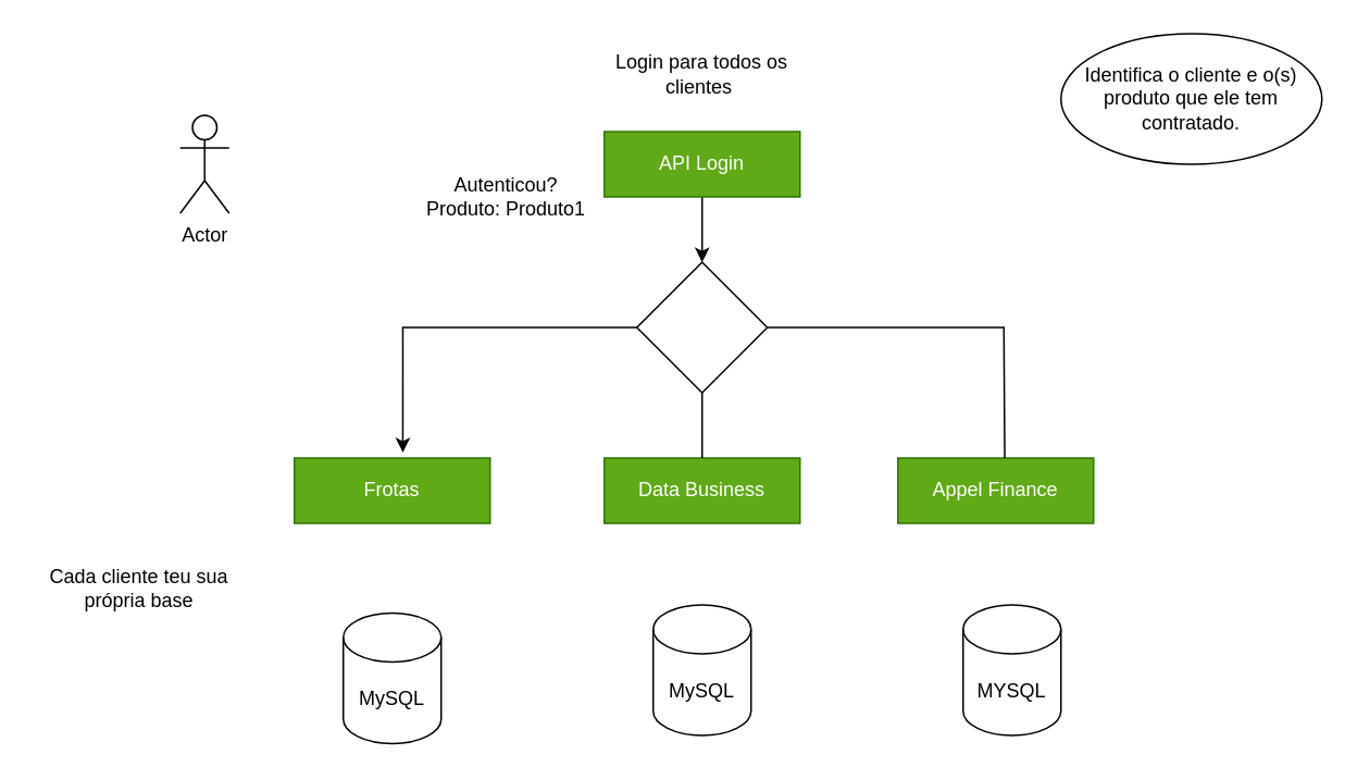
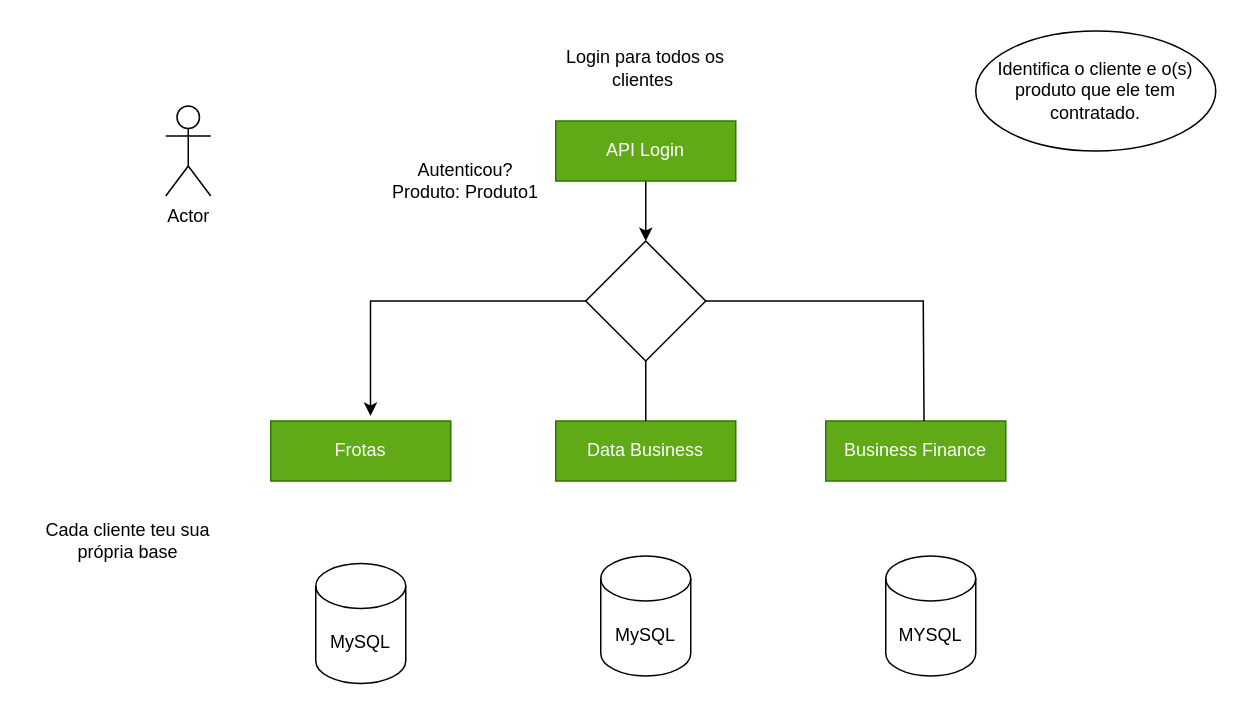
- <mxCell id="5" value="Appel Finance" style="rounded=0;whiteSpace=wrap;html=1;fillColor=#60a917;fontColor=#ffffff;strokeColor=#2D7600;" vertex="1" parent="1"><mxGeometry x="550" y="280" width="120" height="40" as="geometry" /></mxCell>
+ <mxCell id="5" value="Business Finance" style="rounded=0;whiteSpace=wrap;html=1;fillColor=#60a917;fontColor=#ffffff;strokeColor=#2D7600;" vertex="1" parent="1"><mxGeometry x="550" y="280" width="120" height="40" as="geometry" /></mxCell>
